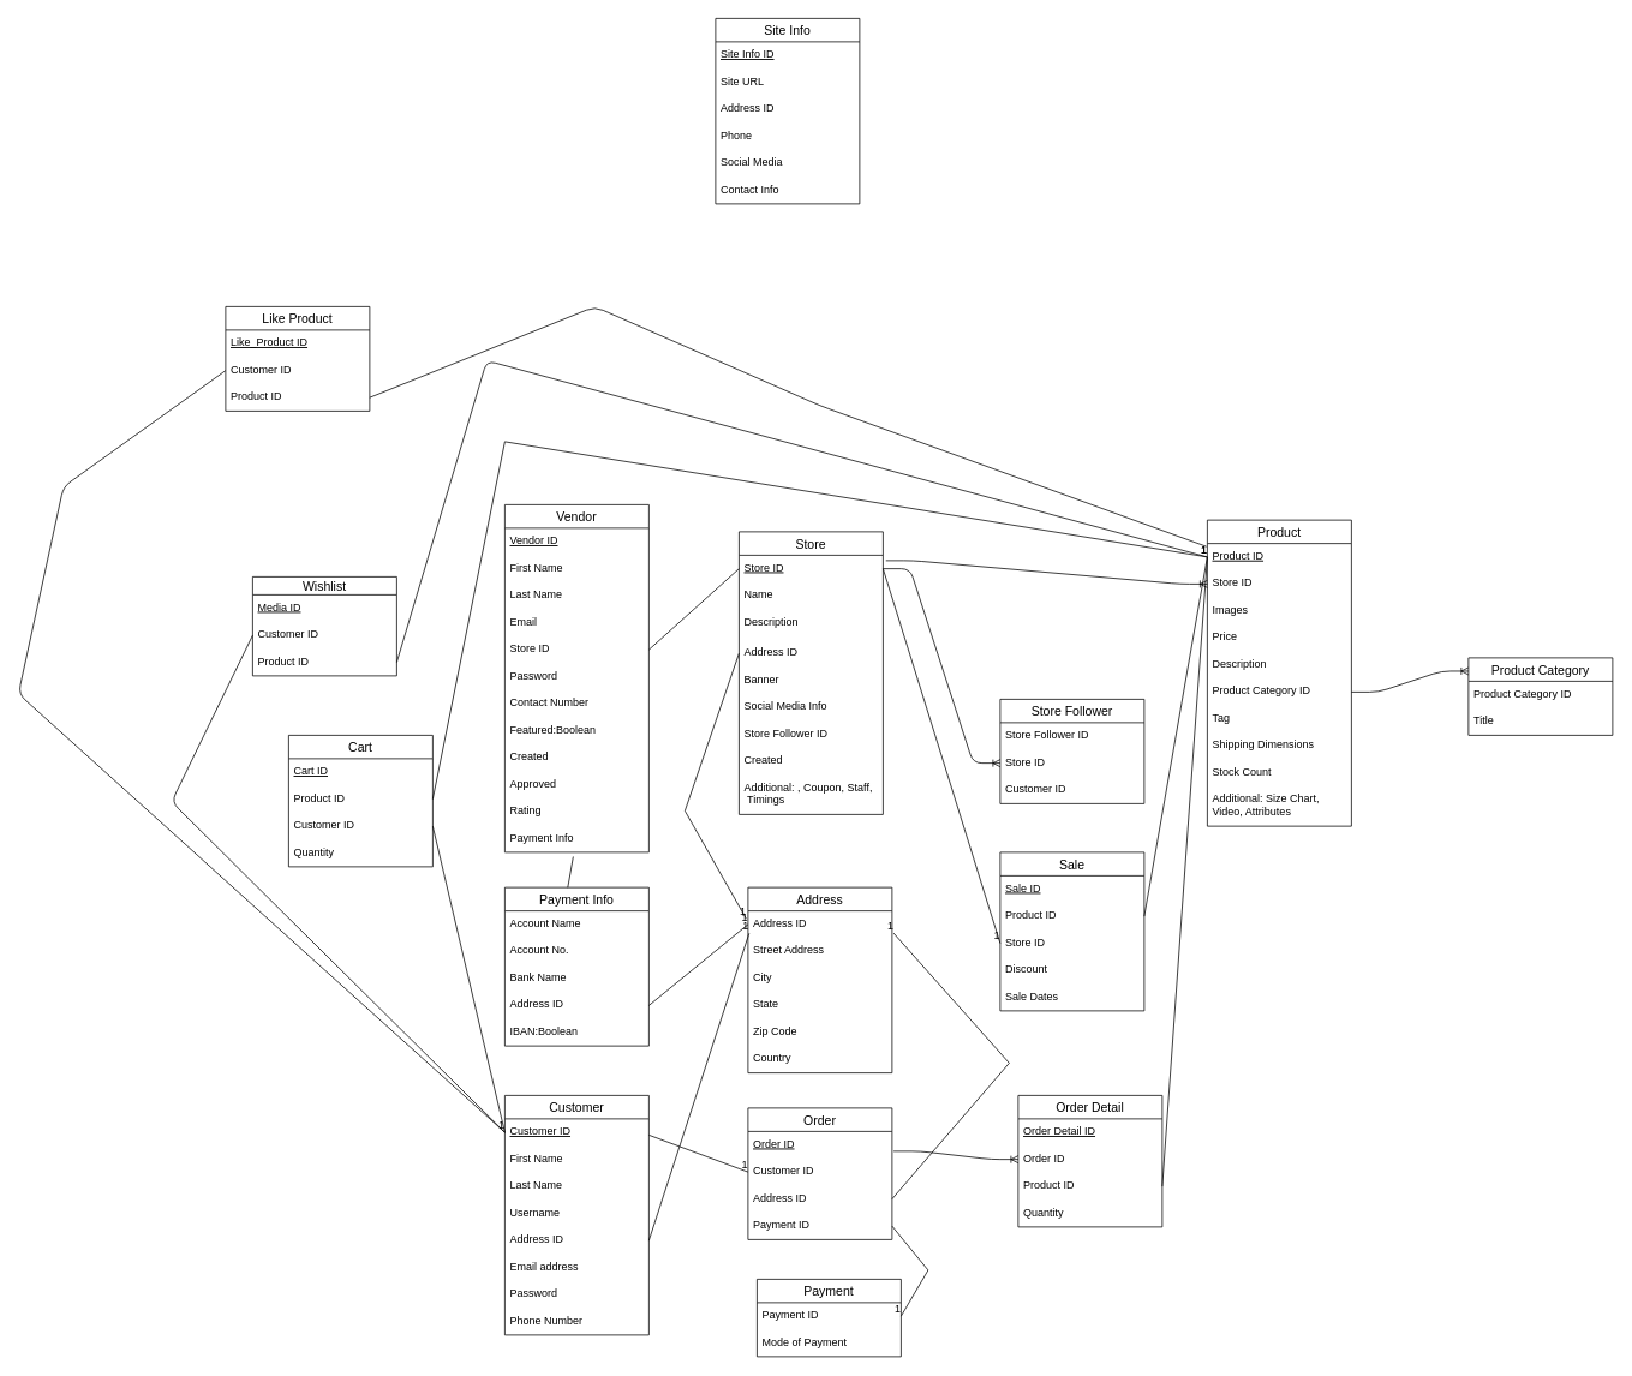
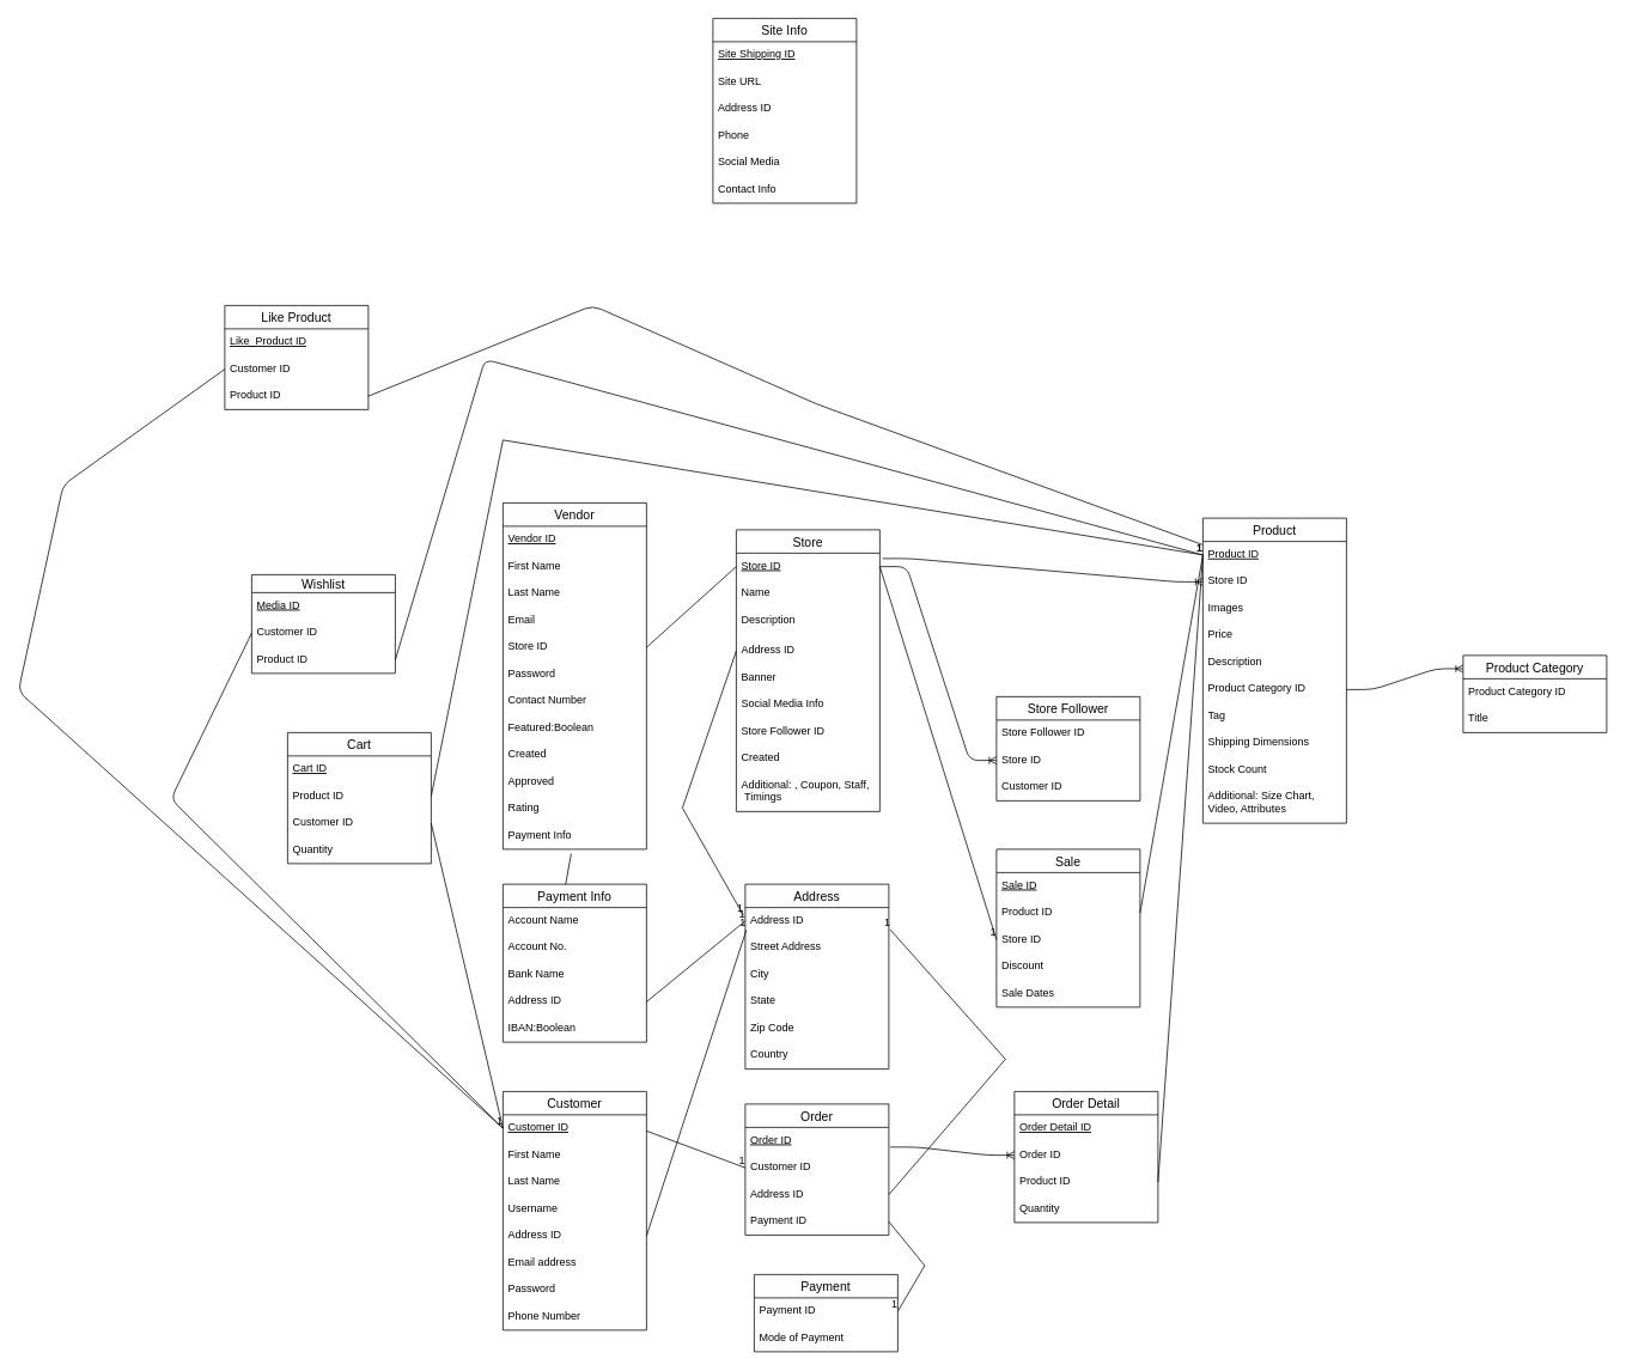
- <mxCell id="130" value="Site Info ID" style="text;strokeColor=none;fillColor=none;spacingLeft=4;spacingRight=4;overflow=hidden;rotatable=0;points=[[0,0.5],[1,0.5]];portConstraint=eastwest;fontSize=12;fontStyle=4" vertex="1" parent="129"><mxGeometry y="26" width="160" height="30" as="geometry" /></mxCell>
+ <mxCell id="130" value="Site Shipping ID" style="text;strokeColor=none;fillColor=none;spacingLeft=4;spacingRight=4;overflow=hidden;rotatable=0;points=[[0,0.5],[1,0.5]];portConstraint=eastwest;fontSize=12;fontStyle=4" vertex="1" parent="129"><mxGeometry y="26" width="160" height="30" as="geometry" /></mxCell>
